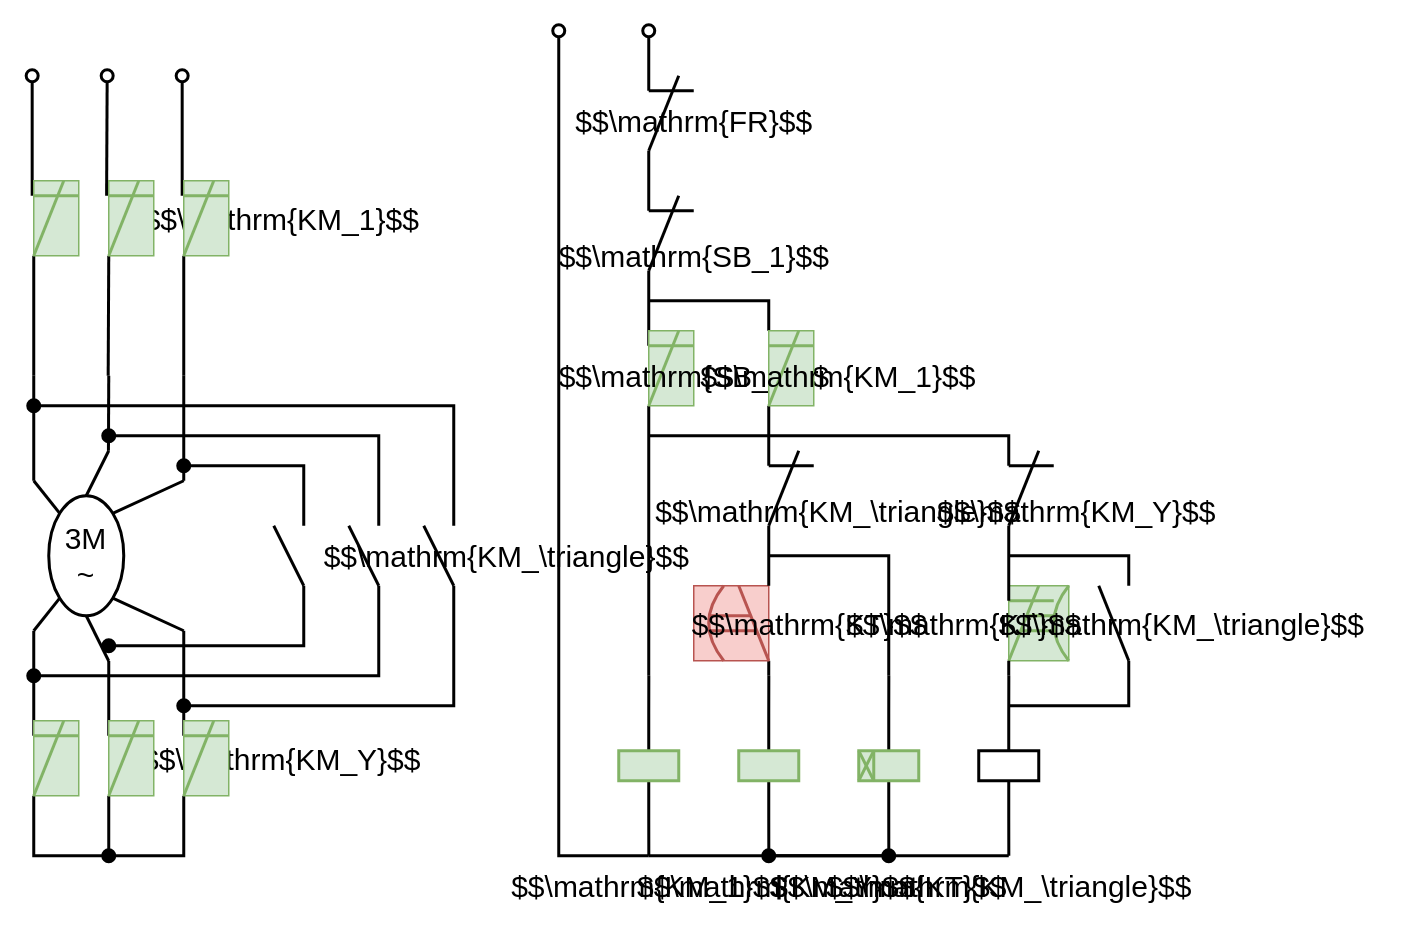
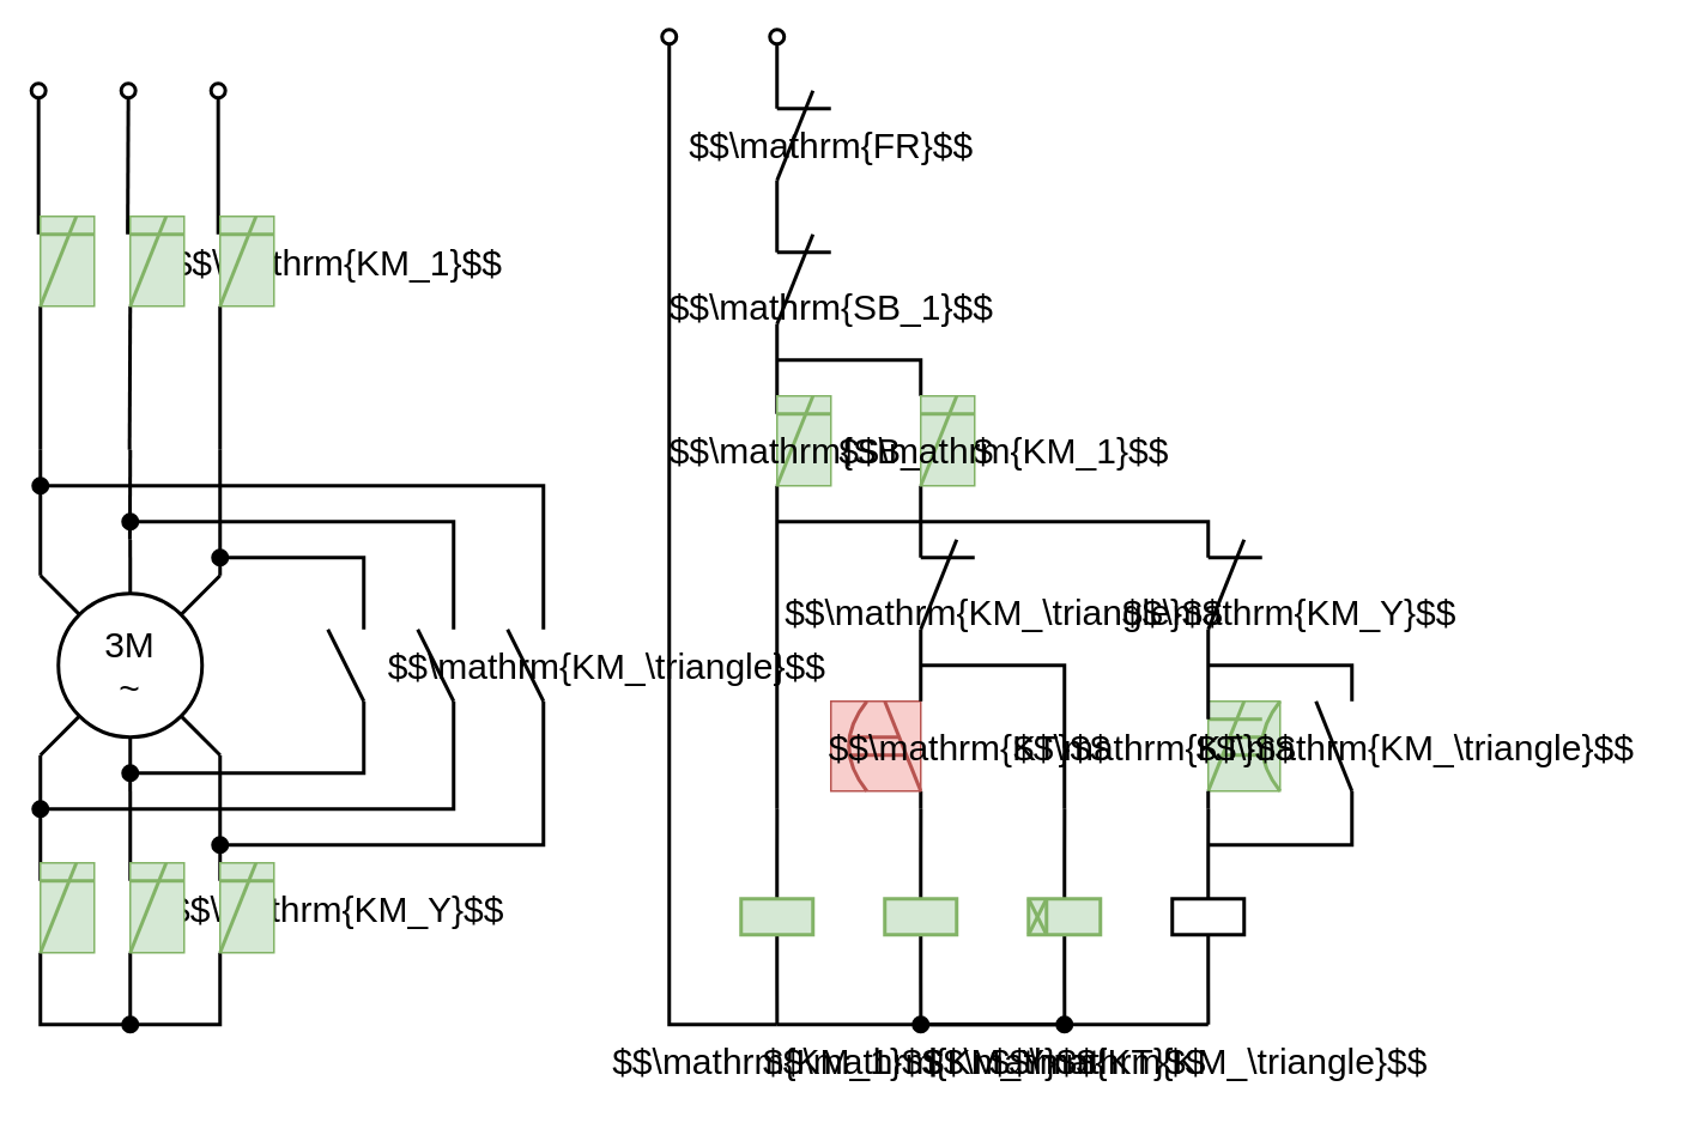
- <mxCell id="13" value="&lt;font style=&quot;font-size: 20px;&quot;&gt;3M&lt;/font&gt;&lt;div&gt;&lt;span style=&quot;font-size: 20px;&quot;&gt;~&lt;/span&gt;&lt;/div&gt;" style="ellipse;whiteSpace=wrap;html=1;aspect=fixed;strokeWidth=2;" parent="6" vertex="1"><mxGeometry x="10.0" y="30.0" width="50" height="80" as="geometry" /></mxCell>
+ <mxCell id="13" value="&lt;font style=&quot;font-size: 20px;&quot;&gt;3M&lt;/font&gt;&lt;div&gt;&lt;span style=&quot;font-size: 20px;&quot;&gt;~&lt;/span&gt;&lt;/div&gt;" style="ellipse;whiteSpace=wrap;html=1;aspect=fixed;strokeWidth=2;" parent="6" vertex="1"><mxGeometry x="10.0" y="30.0" width="80" height="80" as="geometry" /></mxCell>
